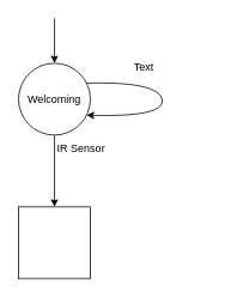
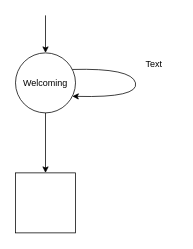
- <mxCell id="8" value="Text" style="text;html=1;strokeColor=none;fillColor=none;align=center;verticalAlign=middle;whiteSpace=wrap;rounded=0;" vertex="1" parent="1"><mxGeometry x="130" y="60" width="60" height="30" as="geometry" /></mxCell>
+ <mxCell id="8" value="Text" style="text;html=1;strokeColor=none;fillColor=none;align=center;verticalAlign=middle;whiteSpace=wrap;rounded=0;" vertex="1" parent="1"><mxGeometry x="175" y="70" width="60" height="30" as="geometry" /></mxCell>
- <mxCell id="6" value="IR Sensor" style="text;html=1;strokeColor=none;fillColor=none;align=center;verticalAlign=middle;whiteSpace=wrap;rounded=0;" vertex="1" parent="1"><mxGeometry x="60" y="150" width="60" height="30" as="geometry" /></mxCell>
